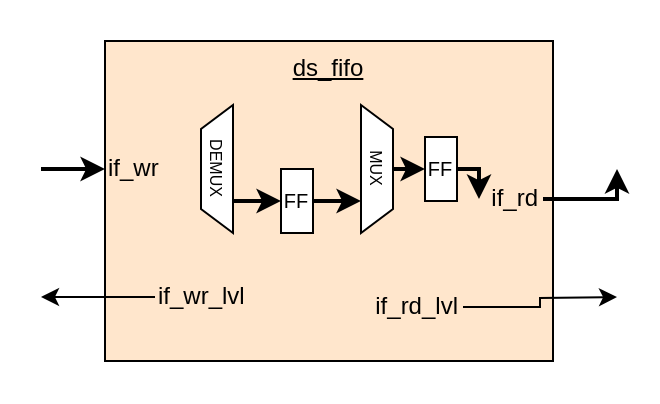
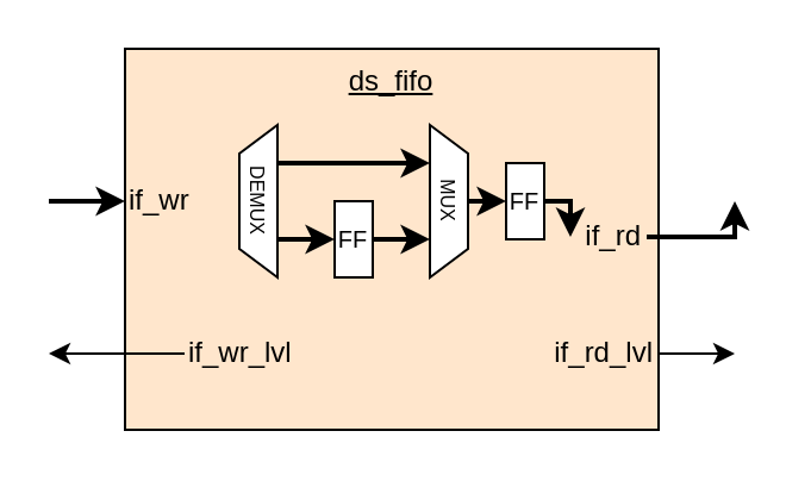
+ <mxCell id="15" style="edgeStyle=orthogonalEdgeStyle;rounded=0;orthogonalLoop=1;jettySize=auto;html=1;exitX=0.25;exitY=0;exitDx=0;exitDy=0;entryX=0.25;entryY=1;entryDx=0;entryDy=0;strokeWidth=2;" parent="1" source="19" target="17" edge="1"><mxGeometry relative="1" as="geometry"><mxPoint x="188" y="76" as="targetPoint" /><mxPoint x="116" y="68" as="sourcePoint" /></mxGeometry></mxCell>
- <mxCell id="10" value="if_rd_lvl" style="text;html=1;strokeColor=none;fillColor=none;align=right;verticalAlign=middle;whiteSpace=wrap;rounded=0;" parent="1" vertex="1"><mxGeometry x="183" y="137" width="48" height="32" as="geometry" /></mxCell>
+ <mxCell id="10" value="if_rd_lvl" style="text;html=1;strokeColor=none;fillColor=none;align=right;verticalAlign=middle;whiteSpace=wrap;rounded=0;" parent="1" vertex="1"><mxGeometry x="228" y="132" width="48" height="32" as="geometry" /></mxCell>
